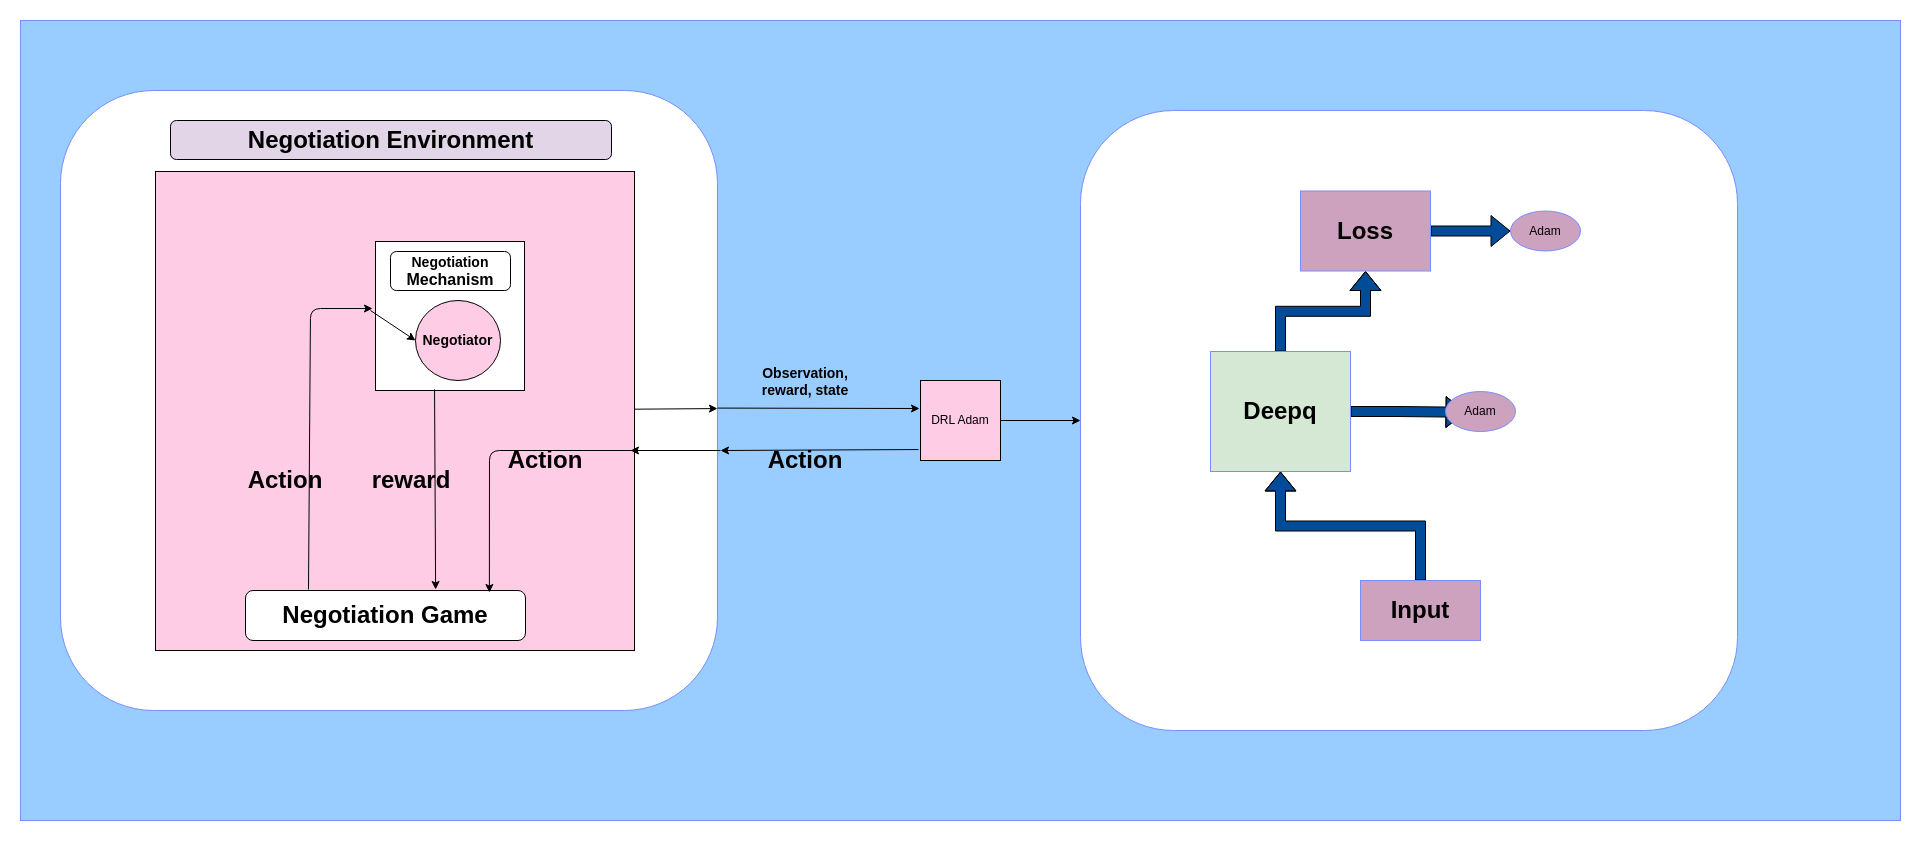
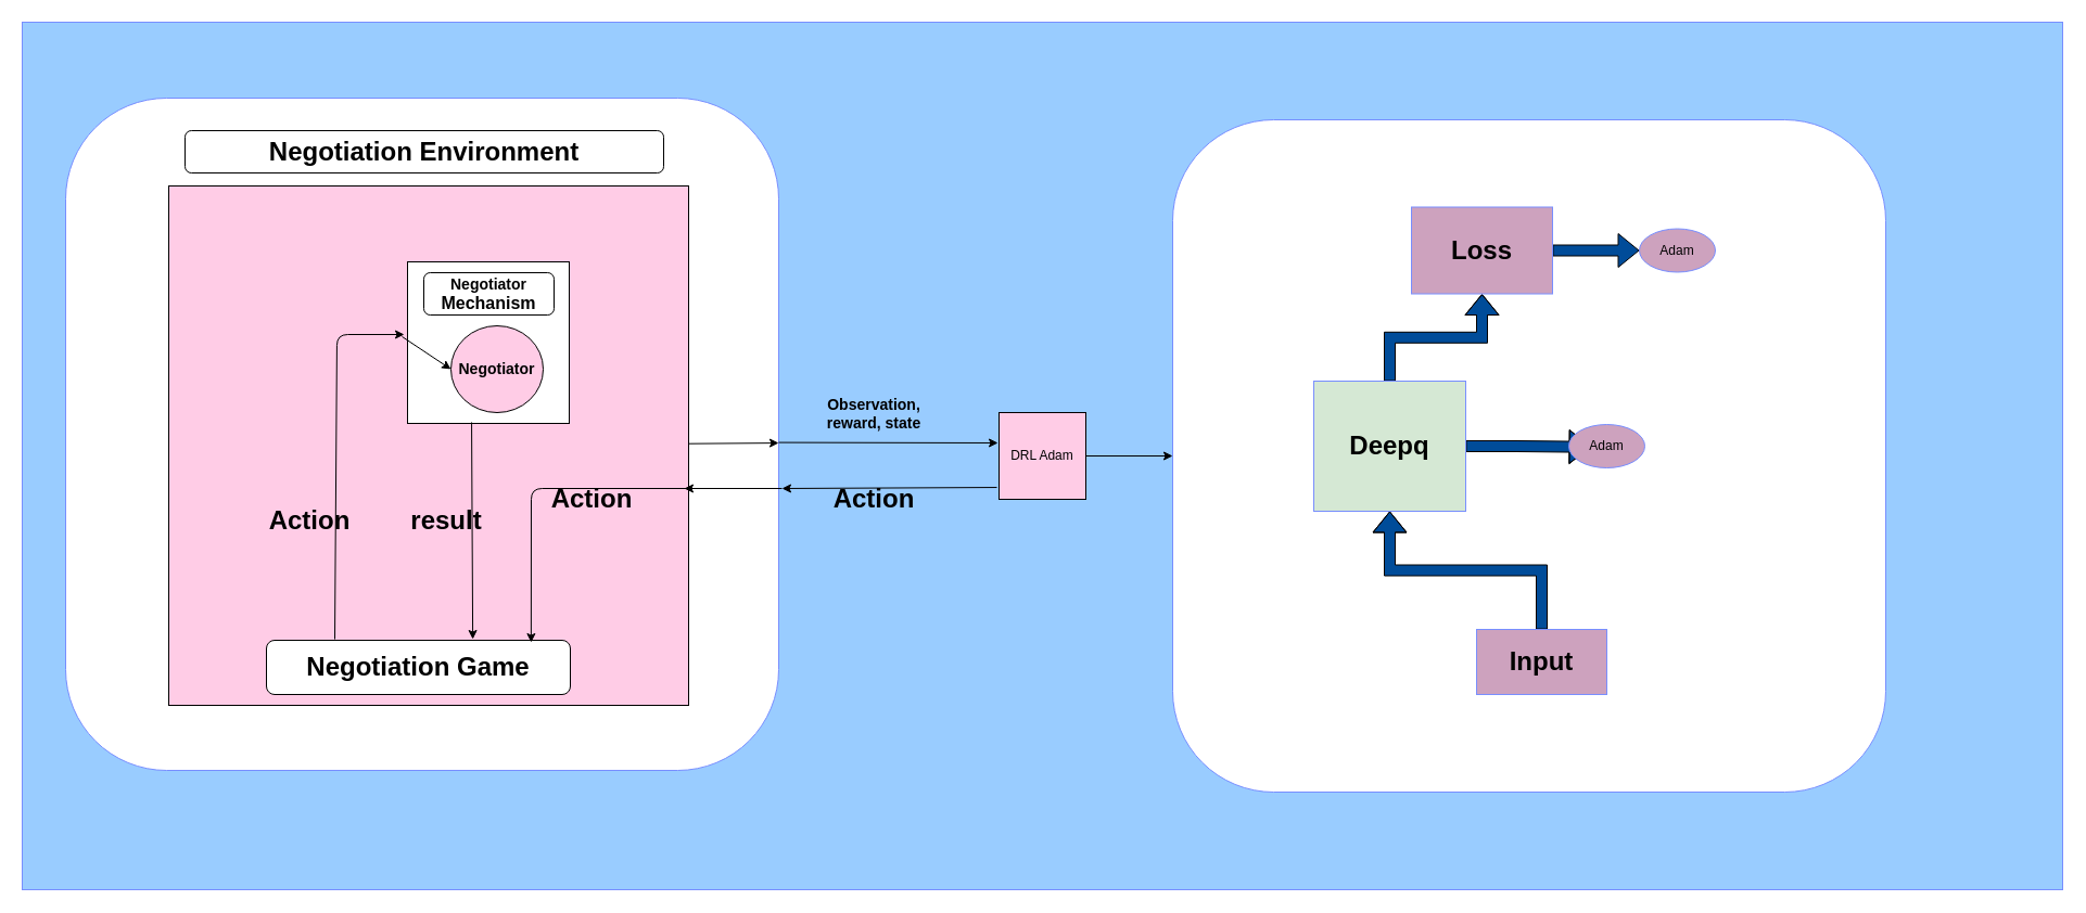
- <mxCell id="16" value="&lt;font style=&quot;font-size: 24px&quot;&gt;&lt;b&gt;Negotiation Environment&lt;/b&gt;&lt;/font&gt;" style="rounded=1;whiteSpace=wrap;html=1;strokeColor=#000000;fillColor=#e1d5e7;" parent="1" vertex="1"><mxGeometry x="170" y="120" width="441" height="39" as="geometry" /></mxCell>
+ <mxCell id="16" value="&lt;font style=&quot;font-size: 24px&quot;&gt;&lt;b&gt;Negotiation Environment&lt;/b&gt;&lt;/font&gt;" style="rounded=1;whiteSpace=wrap;html=1;strokeColor=#000000;" parent="1" vertex="1"><mxGeometry x="170" y="120" width="441" height="39" as="geometry" /></mxCell>
- <mxCell id="7" value="&lt;div&gt;&lt;b&gt;&lt;font style=&quot;font-size: 14px&quot;&gt;Negotiation&lt;/font&gt;&lt;/b&gt;&lt;/div&gt;&lt;div&gt;&lt;b&gt;&lt;font size=&quot;3&quot;&gt;Mechanism&lt;br&gt;&lt;/font&gt;&lt;/b&gt;&lt;/div&gt;" style="rounded=1;whiteSpace=wrap;html=1;" parent="1" vertex="1"><mxGeometry x="390" y="251" width="120" height="39" as="geometry" /></mxCell>
+ <mxCell id="7" value="&lt;div&gt;&lt;b&gt;&lt;font style=&quot;font-size: 14px&quot;&gt;Negotiator&lt;/font&gt;&lt;/b&gt;&lt;/div&gt;&lt;div&gt;&lt;b&gt;&lt;font size=&quot;3&quot;&gt;Mechanism&lt;br&gt;&lt;/font&gt;&lt;/b&gt;&lt;/div&gt;" style="rounded=1;whiteSpace=wrap;html=1;" parent="1" vertex="1"><mxGeometry x="390" y="251" width="120" height="39" as="geometry" /></mxCell>
- <mxCell id="25" value="&lt;font style=&quot;font-size: 24px&quot;&gt;&lt;b&gt;reward&lt;/b&gt;&lt;/font&gt;" style="text;html=1;strokeColor=none;fillColor=none;align=center;verticalAlign=middle;whiteSpace=wrap;rounded=0;" parent="1" vertex="1"><mxGeometry x="390.5" y="470" width="40" height="20" as="geometry" /></mxCell>
+ <mxCell id="25" value="&lt;font style=&quot;font-size: 24px&quot;&gt;&lt;b&gt;result&lt;/b&gt;&lt;/font&gt;" style="text;html=1;strokeColor=none;fillColor=none;align=center;verticalAlign=middle;whiteSpace=wrap;rounded=0;" parent="1" vertex="1"><mxGeometry x="390.5" y="470" width="40" height="20" as="geometry" /></mxCell>
